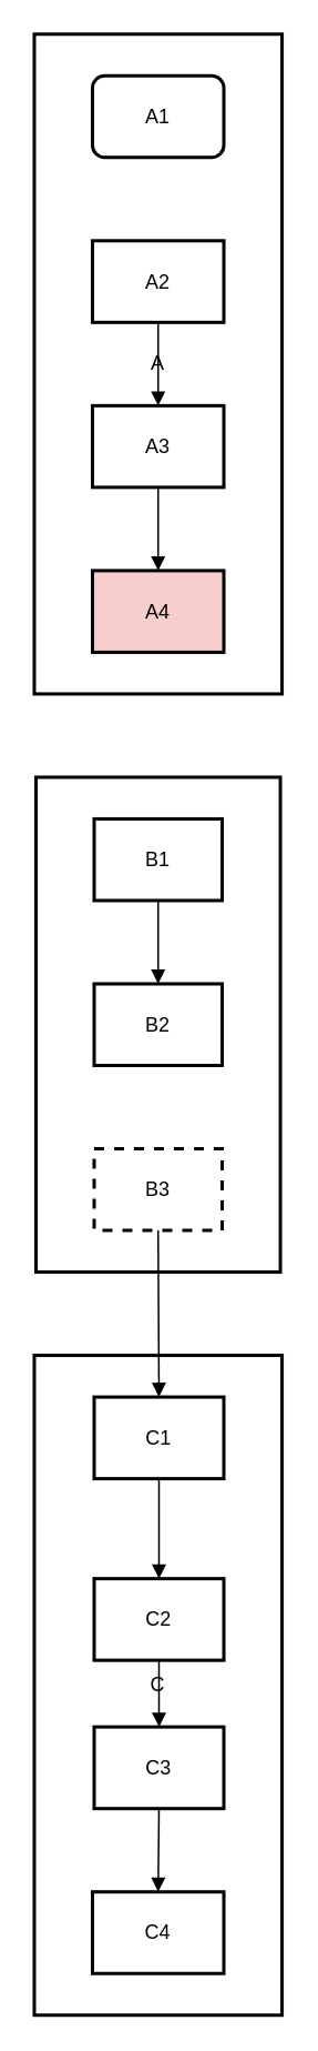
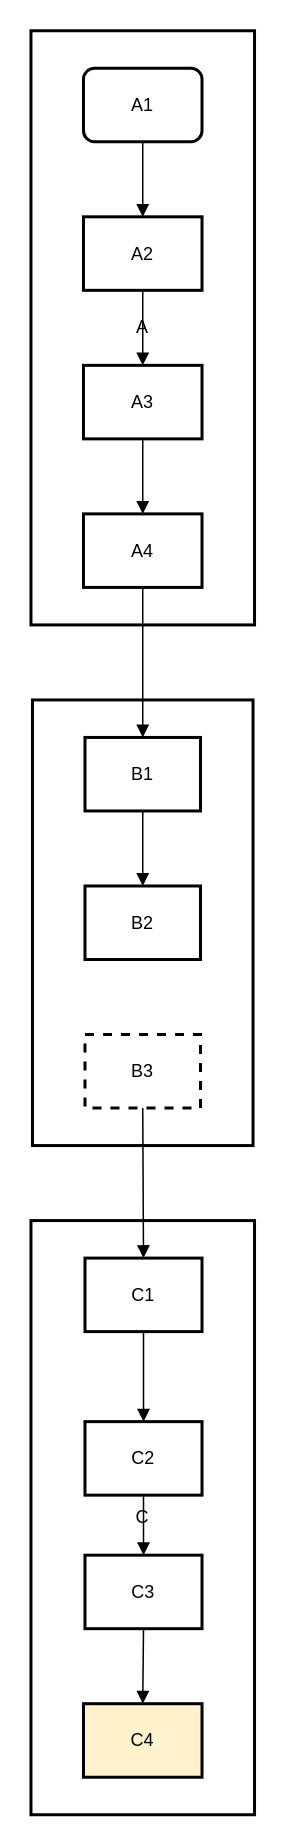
+ <mxCell id="16" value="" style="curved=1;startArrow=none;endArrow=block;exitX=0.5;exitY=1;entryX=0.5;entryY=0;" edge="1" parent="1" source="5" target="6"><mxGeometry relative="1" as="geometry"><Array as="points" /></mxGeometry></mxCell>
- <mxCell id="8" value="A4" style="whiteSpace=wrap;strokeWidth=2;fillColor=#f8cecc;" vertex="1" parent="1"><mxGeometry x="55" y="342" width="79" height="49" as="geometry" /></mxCell>
+ <mxCell id="8" value="A4" style="whiteSpace=wrap;strokeWidth=2;" vertex="1" parent="1"><mxGeometry x="55" y="342" width="79" height="49" as="geometry" /></mxCell>
+ <mxCell id="23" value="" style="curved=1;startArrow=none;endArrow=block;exitX=0.5;exitY=1;entryX=0.5;entryY=0;" edge="1" parent="1" source="8" target="9"><mxGeometry relative="1" as="geometry"><Array as="points" /></mxGeometry></mxCell>
- <mxCell id="15" value="C4" style="whiteSpace=wrap;strokeWidth=2;" vertex="1" parent="1"><mxGeometry x="55" y="1135" width="79" height="49" as="geometry" /></mxCell>
+ <mxCell id="15" value="C4" style="whiteSpace=wrap;strokeWidth=2;fillColor=#fff2cc;" vertex="1" parent="1"><mxGeometry x="55" y="1135" width="79" height="49" as="geometry" /></mxCell>
